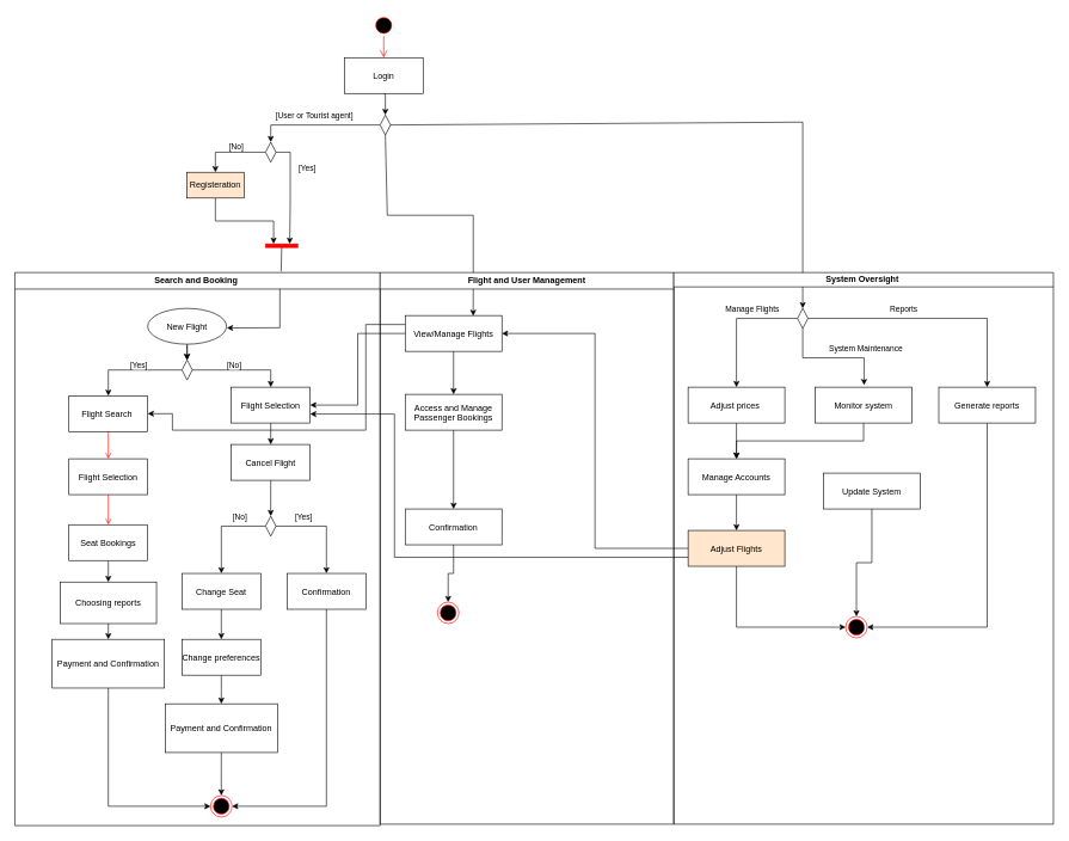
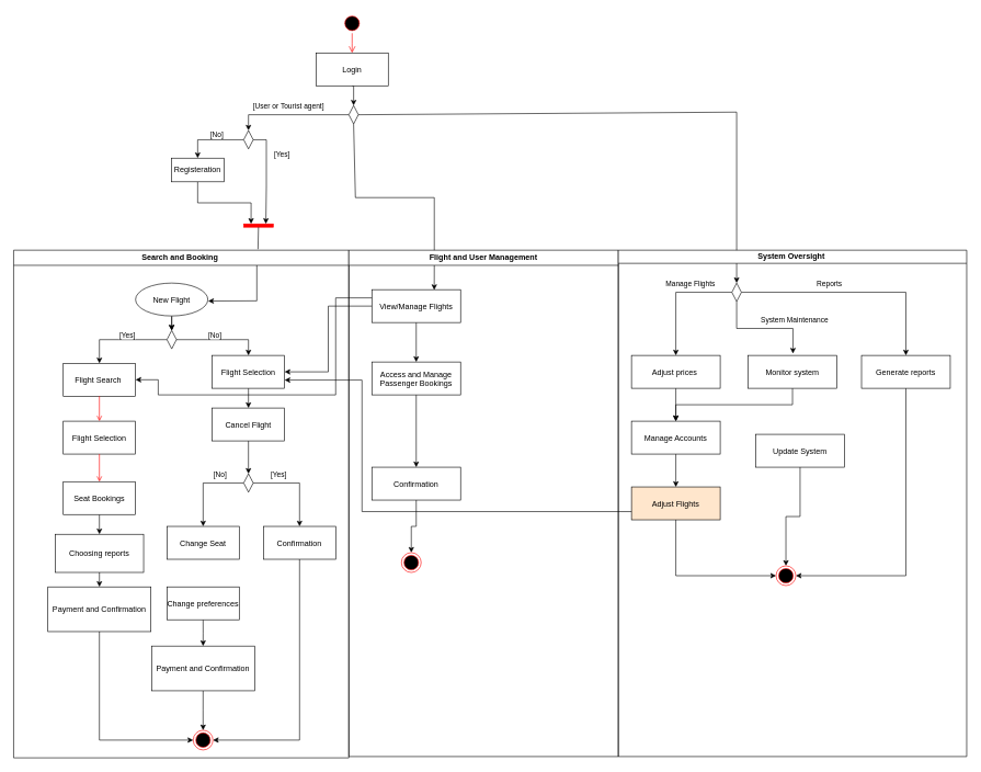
- <mxCell id="80" value="Registeration" style="rounded=0;whiteSpace=wrap;html=1;fillColor=#ffe6cc;" vertex="1" parent="1"><mxGeometry x="260" y="240" width="80" height="36" as="geometry" /></mxCell>
+ <mxCell id="80" value="Registeration" style="rounded=0;whiteSpace=wrap;html=1;" vertex="1" parent="1"><mxGeometry x="260" y="240" width="80" height="36" as="geometry" /></mxCell>
- <mxCell id="91" style="edgeStyle=orthogonalEdgeStyle;rounded=0;orthogonalLoop=1;jettySize=auto;html=1;exitX=0;exitY=0.5;exitDx=0;exitDy=0;entryX=1;entryY=0.5;entryDx=0;entryDy=0;" edge="1" parent="1" source="56" target="41"><mxGeometry relative="1" as="geometry" /></mxCell>
- <mxCell id="34" style="edgeStyle=orthogonalEdgeStyle;rounded=0;orthogonalLoop=1;jettySize=auto;html=1;exitX=0.5;exitY=1;exitDx=0;exitDy=0;entryX=0.5;entryY=0;entryDx=0;entryDy=0;" edge="1" parent="2" source="24" target="36"><mxGeometry relative="1" as="geometry"><mxPoint x="275" y="590" as="targetPoint" /><mxPoint x="275.0" y="548.0" as="sourcePoint" /></mxGeometry></mxCell>
